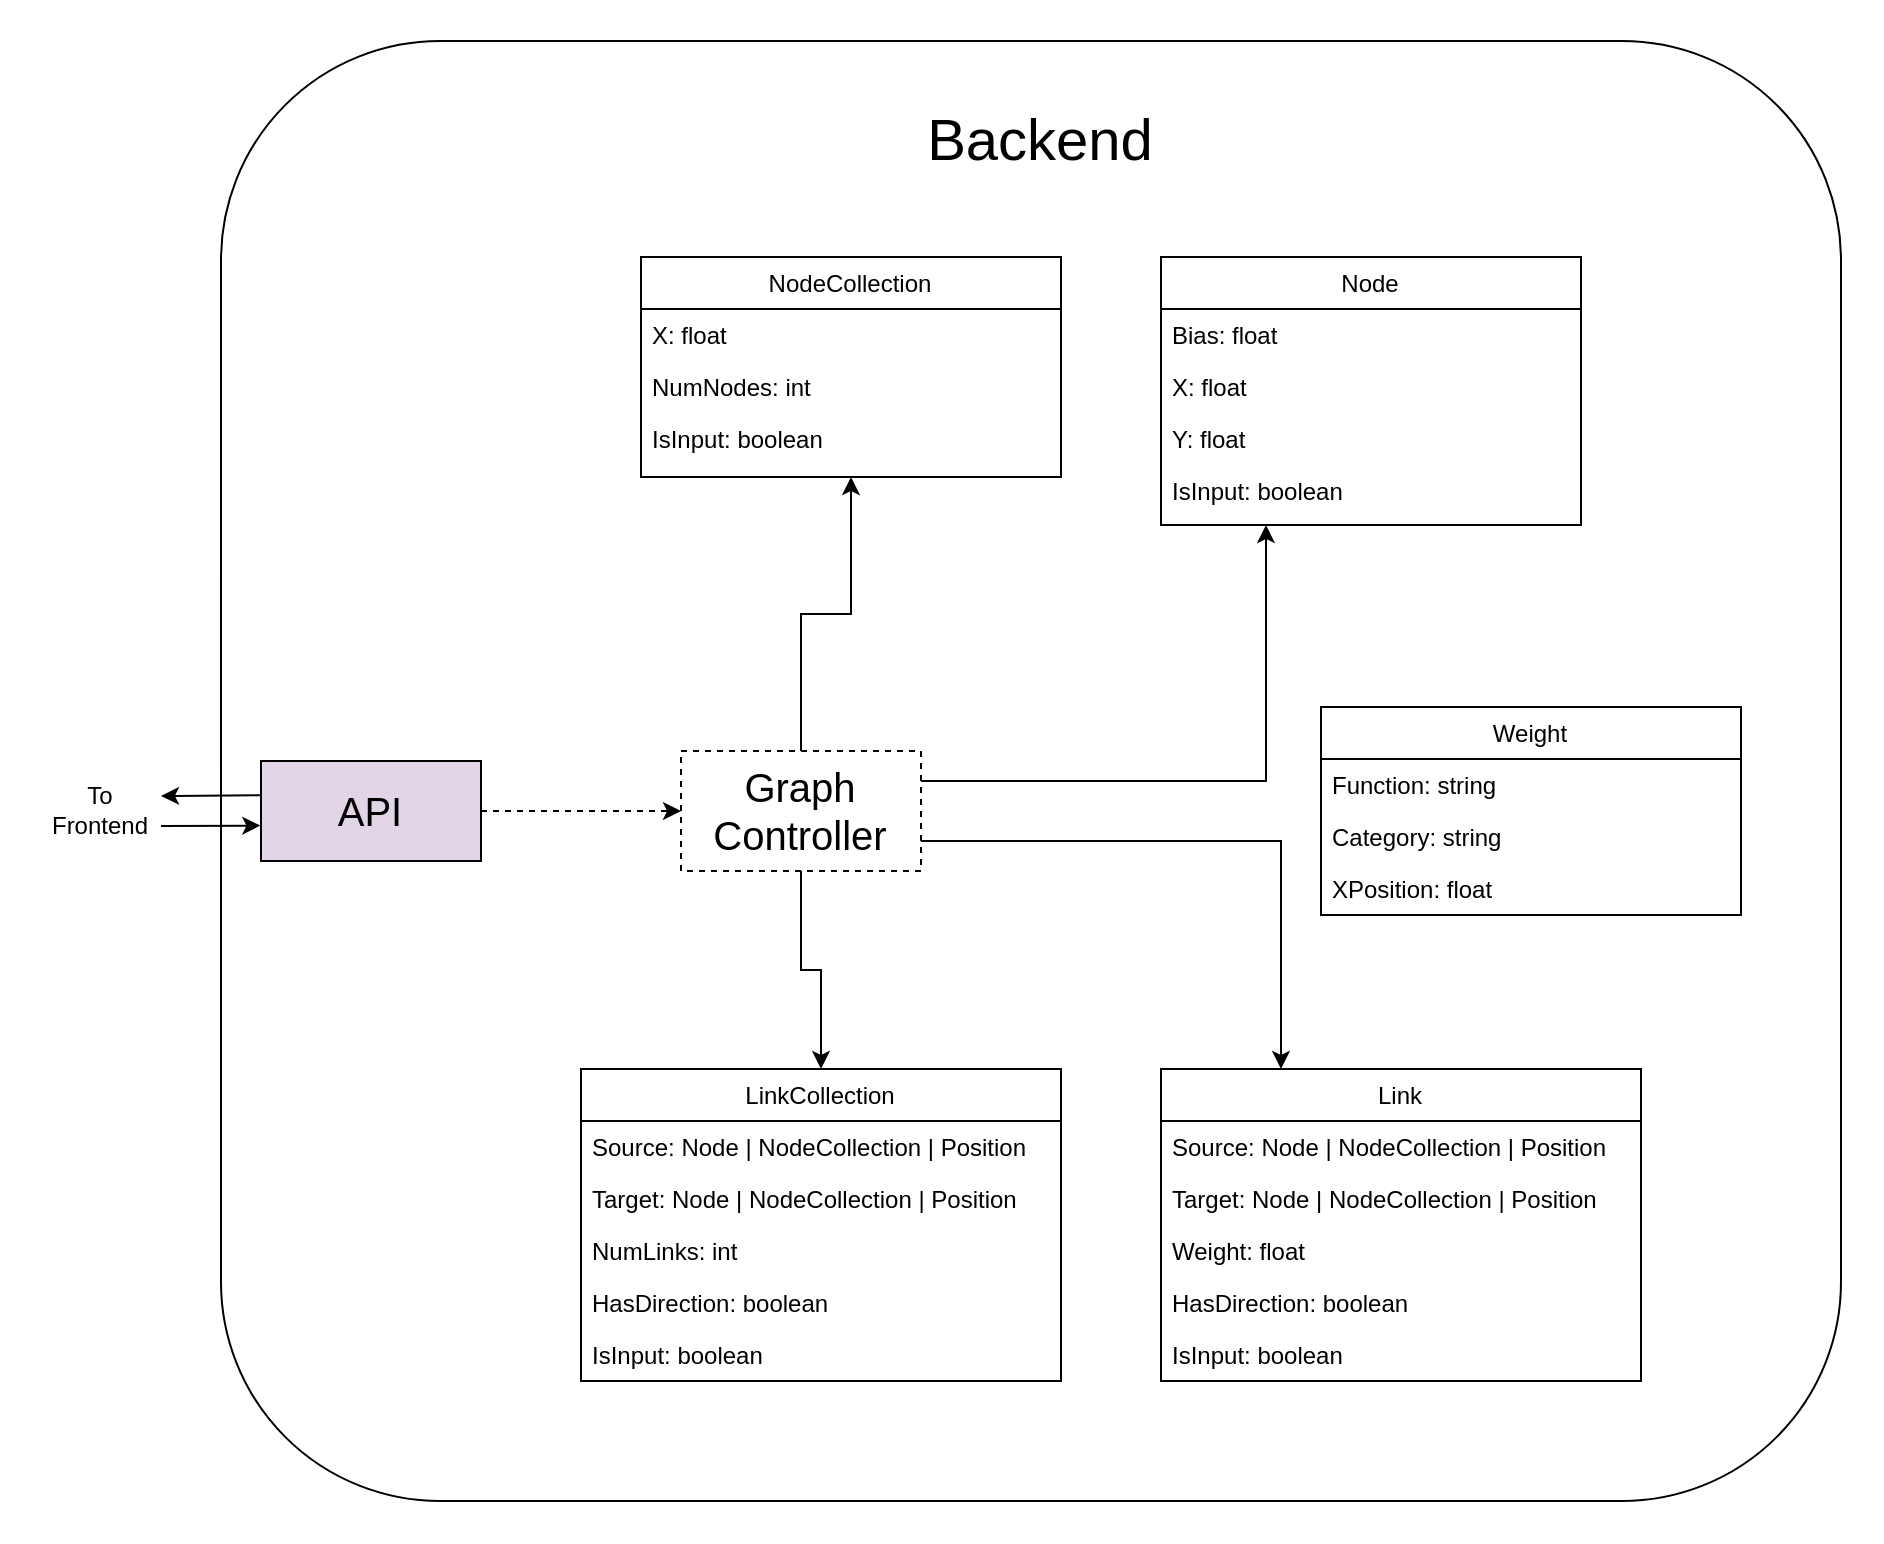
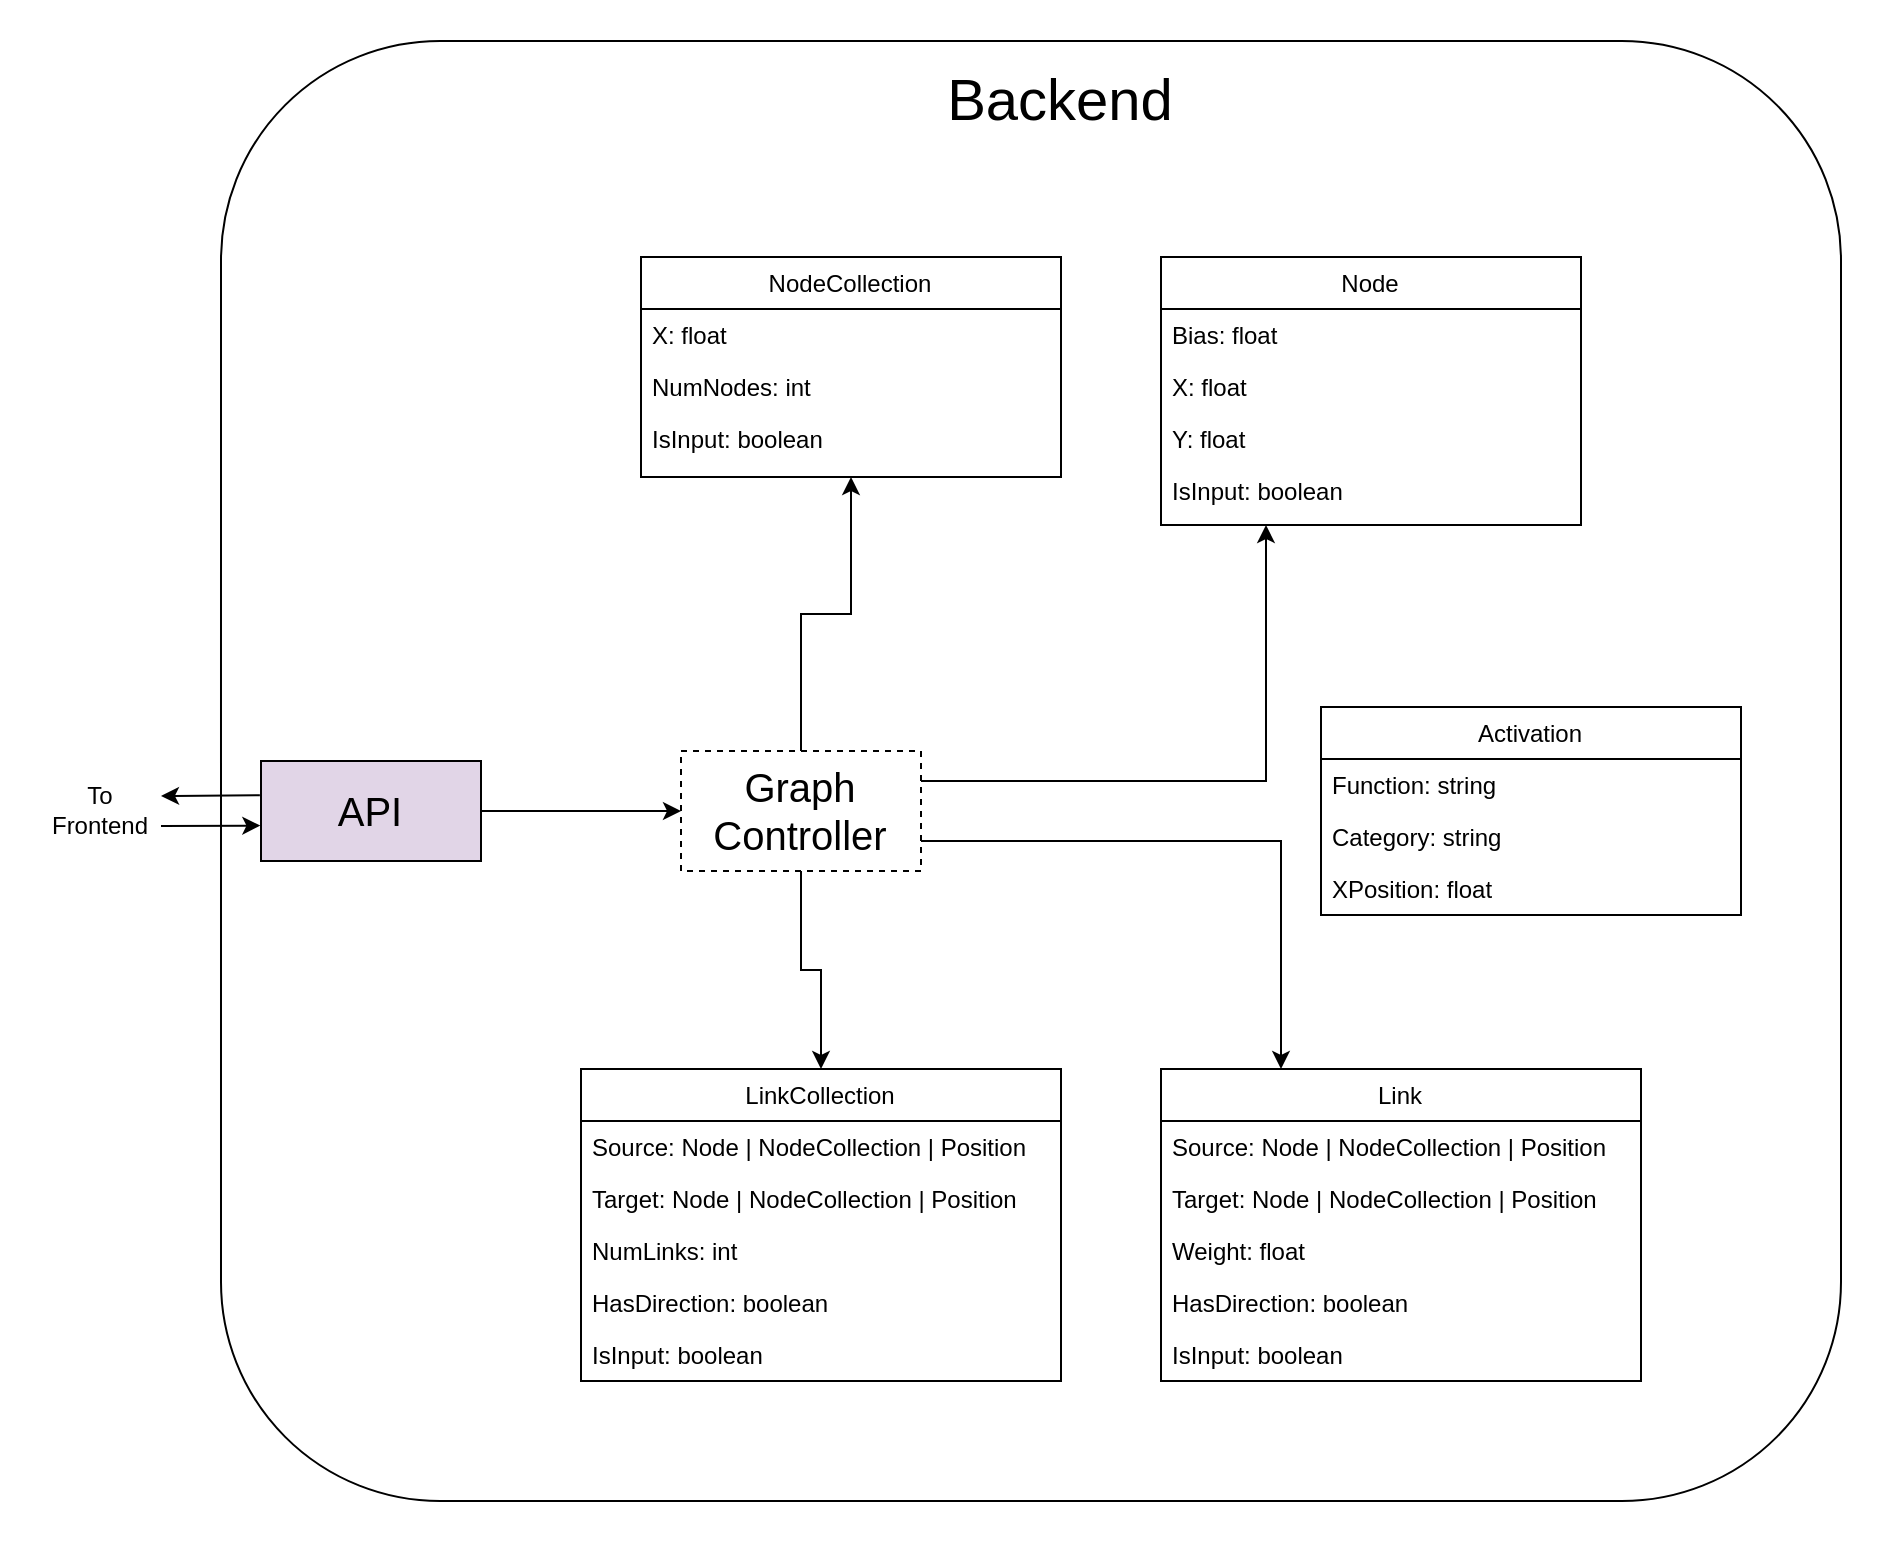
- <mxCell id="3" value="&lt;font style=&quot;font-size: 29px;&quot;&gt;Backend&lt;/font&gt;" style="text;html=1;strokeColor=none;fillColor=none;align=center;verticalAlign=middle;whiteSpace=wrap;rounded=0;" vertex="1" parent="1"><mxGeometry x="455" y="50" width="130" height="40" as="geometry" /></mxCell>
+ <mxCell id="3" value="&lt;font style=&quot;font-size: 29px;&quot;&gt;Backend&lt;/font&gt;" style="text;html=1;strokeColor=none;fillColor=none;align=center;verticalAlign=middle;whiteSpace=wrap;rounded=0;" vertex="1" parent="1"><mxGeometry x="465" y="30" width="130" height="40" as="geometry" /></mxCell>
- <mxCell id="11" value="Weight" style="swimlane;fontStyle=0;align=center;verticalAlign=top;childLayout=stackLayout;horizontal=1;startSize=26;horizontalStack=0;resizeParent=1;resizeLast=0;collapsible=1;marginBottom=0;rounded=0;shadow=0;strokeWidth=1;" vertex="1" parent="1"><mxGeometry x="660" y="353" width="210" height="104" as="geometry"><mxRectangle x="130" y="380" width="160" height="26" as="alternateBounds" /></mxGeometry></mxCell>
+ <mxCell id="11" value="Activation" style="swimlane;fontStyle=0;align=center;verticalAlign=top;childLayout=stackLayout;horizontal=1;startSize=26;horizontalStack=0;resizeParent=1;resizeLast=0;collapsible=1;marginBottom=0;rounded=0;shadow=0;strokeWidth=1;" vertex="1" parent="1"><mxGeometry x="660" y="353" width="210" height="104" as="geometry"><mxRectangle x="130" y="380" width="160" height="26" as="alternateBounds" /></mxGeometry></mxCell>
- <mxCell id="4" style="edgeStyle=orthogonalEdgeStyle;rounded=0;orthogonalLoop=1;jettySize=auto;html=1;exitX=1;exitY=0.5;exitDx=0;exitDy=0;dashed=1;" edge="1" parent="1" source="5" target="10"><mxGeometry relative="1" as="geometry" /></mxCell>
+ <mxCell id="4" style="edgeStyle=orthogonalEdgeStyle;rounded=0;orthogonalLoop=1;jettySize=auto;html=1;exitX=1;exitY=0.5;exitDx=0;exitDy=0;" edge="1" parent="1" source="5" target="10"><mxGeometry relative="1" as="geometry" /></mxCell>
